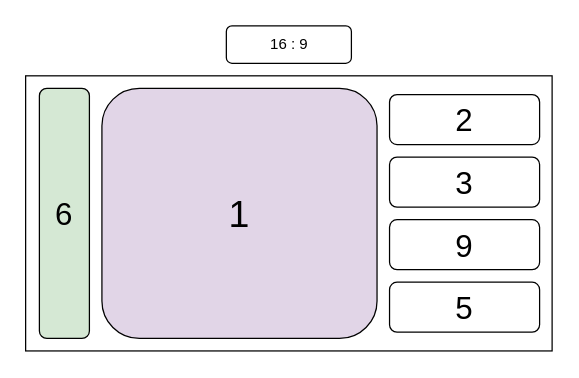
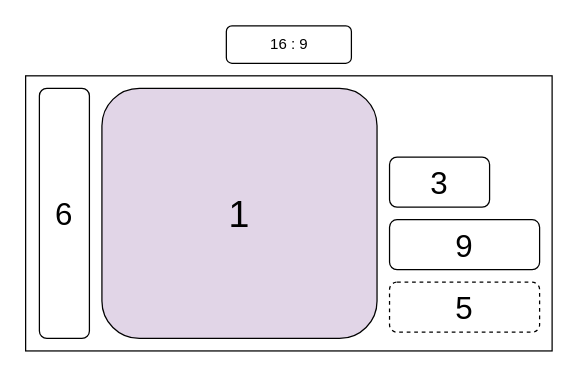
- <mxCell id="5" value="&lt;font style=&quot;font-size: 25px;&quot;&gt;2&lt;/font&gt;" style="rounded=1;whiteSpace=wrap;html=1;" vertex="1" parent="1"><mxGeometry x="311" y="75" width="120" height="40" as="geometry" /></mxCell>
- <mxCell id="6" value="&lt;font style=&quot;font-size: 25px;&quot;&gt;3&lt;/font&gt;" style="rounded=1;whiteSpace=wrap;html=1;" vertex="1" parent="1"><mxGeometry x="311" y="125" width="120" height="40" as="geometry" /></mxCell>
+ <mxCell id="6" value="&lt;font style=&quot;font-size: 25px;&quot;&gt;3&lt;/font&gt;" style="rounded=1;whiteSpace=wrap;html=1;" vertex="1" parent="1"><mxGeometry x="311" y="125" width="80" height="40" as="geometry" /></mxCell>
- <mxCell id="9" value="&lt;font style=&quot;font-size: 25px;&quot;&gt;6&lt;/font&gt;" style="rounded=1;whiteSpace=wrap;html=1;fillColor=#d5e8d4;" vertex="1" parent="1"><mxGeometry x="31" y="70" width="40" height="200" as="geometry" /></mxCell>
+ <mxCell id="9" value="&lt;font style=&quot;font-size: 25px;&quot;&gt;6&lt;/font&gt;" style="rounded=1;whiteSpace=wrap;html=1;" vertex="1" parent="1"><mxGeometry x="31" y="70" width="40" height="200" as="geometry" /></mxCell>
- <mxCell id="8" value="&lt;font style=&quot;font-size: 25px;&quot;&gt;5&lt;/font&gt;" style="rounded=1;whiteSpace=wrap;html=1;" vertex="1" parent="1"><mxGeometry x="311" y="225" width="120" height="40" as="geometry" /></mxCell>
+ <mxCell id="8" value="&lt;font style=&quot;font-size: 25px;&quot;&gt;5&lt;/font&gt;" style="rounded=1;whiteSpace=wrap;html=1;dashed=1;" vertex="1" parent="1"><mxGeometry x="311" y="225" width="120" height="40" as="geometry" /></mxCell>
